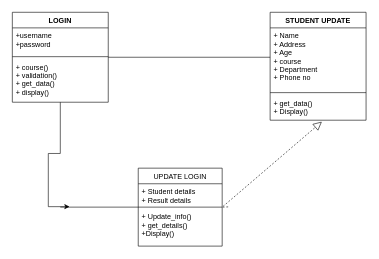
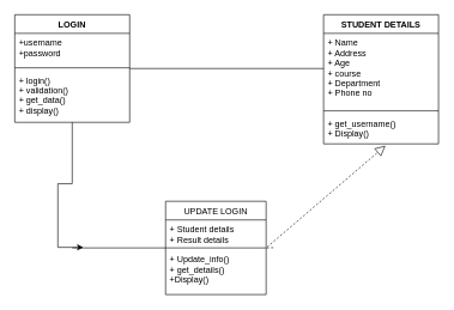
- <mxCell id="7" value="STUDENT UPDATE" style="swimlane;fontStyle=1;align=center;verticalAlign=top;childLayout=stackLayout;horizontal=1;startSize=26;horizontalStack=0;resizeParent=1;resizeParentMax=0;resizeLast=0;collapsible=1;marginBottom=0;" vertex="1" parent="1"><mxGeometry x="450" y="20" width="160" height="180" as="geometry" /></mxCell>
+ <mxCell id="7" value="STUDENT DETAILS" style="swimlane;fontStyle=1;align=center;verticalAlign=top;childLayout=stackLayout;horizontal=1;startSize=26;horizontalStack=0;resizeParent=1;resizeParentMax=0;resizeLast=0;collapsible=1;marginBottom=0;" vertex="1" parent="1"><mxGeometry x="450" y="20" width="160" height="180" as="geometry" /></mxCell>
- <mxCell id="6" value="+ course()&#10;+ validation()&#10;+ get_data()&#10;+ display()" style="text;strokeColor=none;fillColor=none;align=left;verticalAlign=top;spacingLeft=4;spacingRight=4;overflow=hidden;rotatable=0;points=[[0,0.5],[1,0.5]];portConstraint=eastwest;" vertex="1" parent="3"><mxGeometry y="78" width="160" height="72" as="geometry" /></mxCell>
+ <mxCell id="6" value="+ login()&#10;+ validation()&#10;+ get_data()&#10;+ display()" style="text;strokeColor=none;fillColor=none;align=left;verticalAlign=top;spacingLeft=4;spacingRight=4;overflow=hidden;rotatable=0;points=[[0,0.5],[1,0.5]];portConstraint=eastwest;" vertex="1" parent="3"><mxGeometry y="78" width="160" height="72" as="geometry" /></mxCell>
- <mxCell id="10" value="+ get_data()&#10;+ Display()" style="text;strokeColor=none;fillColor=none;align=left;verticalAlign=top;spacingLeft=4;spacingRight=4;overflow=hidden;rotatable=0;points=[[0,0.5],[1,0.5]];portConstraint=eastwest;" vertex="1" parent="7"><mxGeometry y="138" width="160" height="42" as="geometry" /></mxCell>
+ <mxCell id="10" value="+ get_username()&#10;+ Display()" style="text;strokeColor=none;fillColor=none;align=left;verticalAlign=top;spacingLeft=4;spacingRight=4;overflow=hidden;rotatable=0;points=[[0,0.5],[1,0.5]];portConstraint=eastwest;" vertex="1" parent="7"><mxGeometry y="138" width="160" height="42" as="geometry" /></mxCell>
